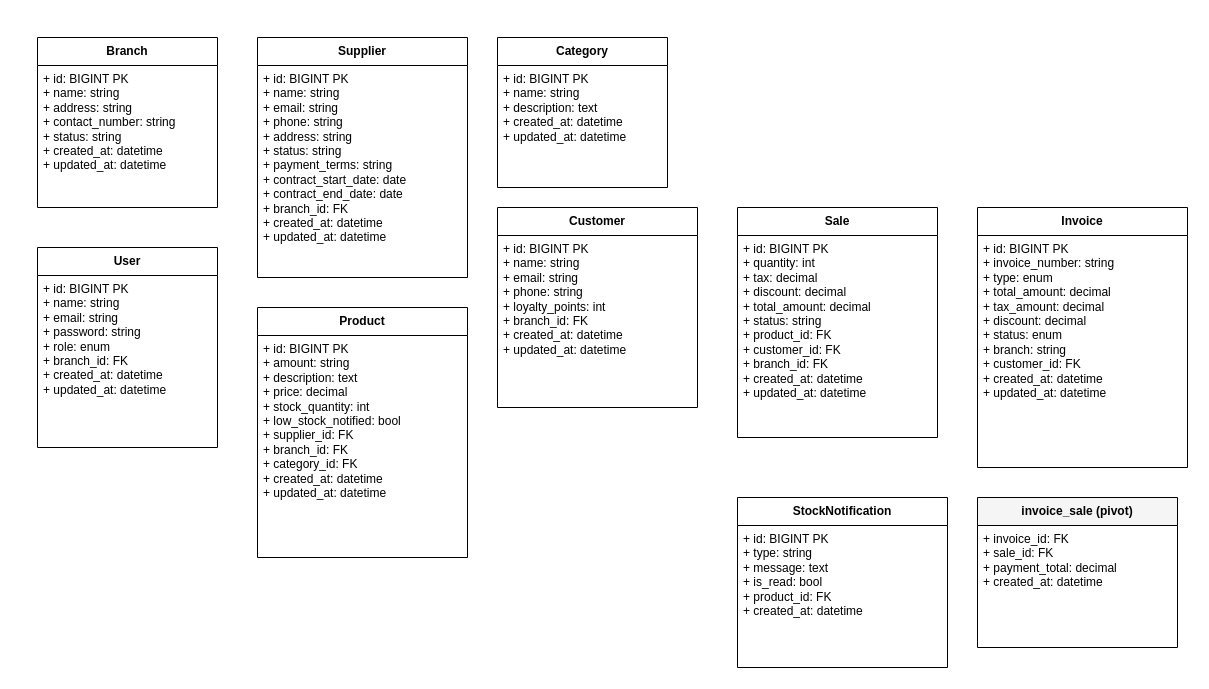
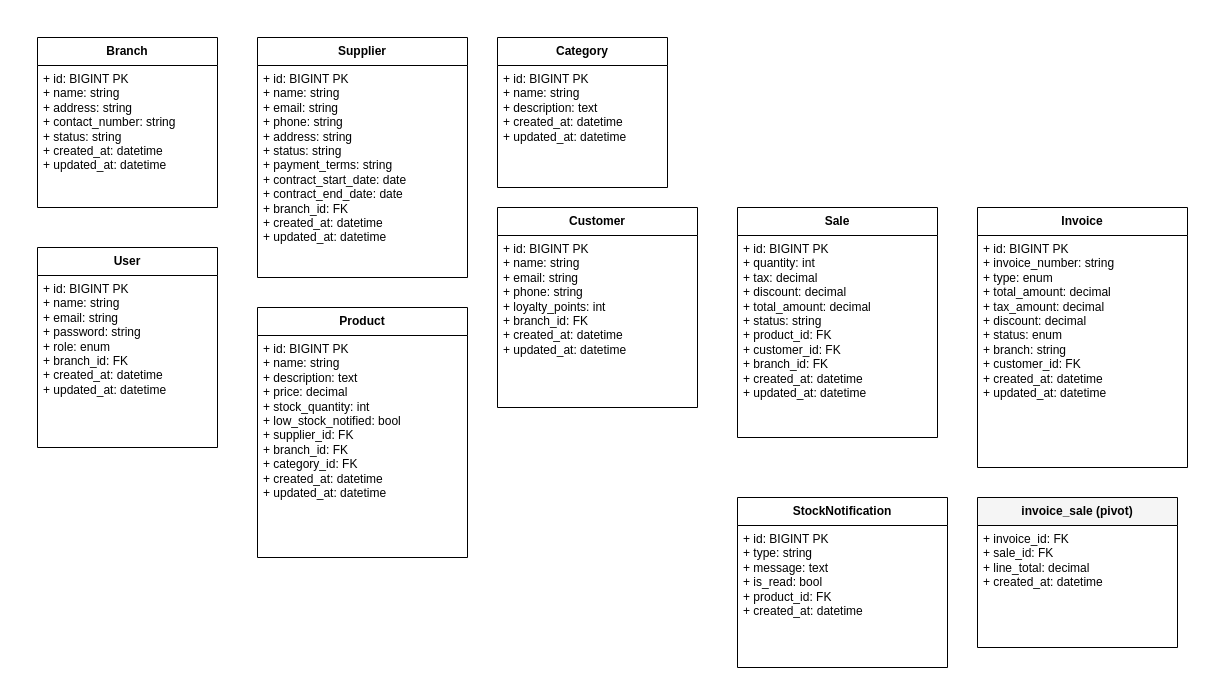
- <mxCell id="11" value="+ id: BIGINT PK&lt;div&gt;+ amount: string&lt;/div&gt;&lt;div&gt;+ description: text&lt;/div&gt;&lt;div&gt;+ price: decimal&lt;/div&gt;&lt;div&gt;+ stock_quantity: int&lt;/div&gt;&lt;div&gt;+ low_stock_notified: bool&lt;/div&gt;&lt;div&gt;+ supplier_id: FK&lt;/div&gt;&lt;div&gt;+ branch_id: FK&lt;/div&gt;&lt;div&gt;+ category_id: FK&lt;/div&gt;&lt;div&gt;+ created_at: datetime&lt;/div&gt;&lt;div&gt;+ updated_at: datetime&lt;/div&gt;" style="text;strokeColor=none;fillColor=none;align=left;verticalAlign=top;spacingLeft=4;overflow=hidden;whiteSpace=wrap;html=1;" vertex="1" parent="10"><mxGeometry y="28" width="210" height="222" as="geometry" /></mxCell>
+ <mxCell id="11" value="+ id: BIGINT PK&lt;div&gt;+ name: string&lt;/div&gt;&lt;div&gt;+ description: text&lt;/div&gt;&lt;div&gt;+ price: decimal&lt;/div&gt;&lt;div&gt;+ stock_quantity: int&lt;/div&gt;&lt;div&gt;+ low_stock_notified: bool&lt;/div&gt;&lt;div&gt;+ supplier_id: FK&lt;/div&gt;&lt;div&gt;+ branch_id: FK&lt;/div&gt;&lt;div&gt;+ category_id: FK&lt;/div&gt;&lt;div&gt;+ created_at: datetime&lt;/div&gt;&lt;div&gt;+ updated_at: datetime&lt;/div&gt;" style="text;strokeColor=none;fillColor=none;align=left;verticalAlign=top;spacingLeft=4;overflow=hidden;whiteSpace=wrap;html=1;" vertex="1" parent="10"><mxGeometry y="28" width="210" height="222" as="geometry" /></mxCell>
- <mxCell id="19" value="+ invoice_id: FK&lt;div&gt;+ sale_id: FK&lt;/div&gt;&lt;div&gt;+ payment_total: decimal&lt;/div&gt;&lt;div&gt;+ created_at: datetime&lt;/div&gt;" style="text;strokeColor=none;fillColor=none;align=left;verticalAlign=top;spacingLeft=4;overflow=hidden;whiteSpace=wrap;html=1;" vertex="1" parent="18"><mxGeometry y="28" width="200" height="122" as="geometry" /></mxCell>
+ <mxCell id="19" value="+ invoice_id: FK&lt;div&gt;+ sale_id: FK&lt;/div&gt;&lt;div&gt;+ line_total: decimal&lt;/div&gt;&lt;div&gt;+ created_at: datetime&lt;/div&gt;" style="text;strokeColor=none;fillColor=none;align=left;verticalAlign=top;spacingLeft=4;overflow=hidden;whiteSpace=wrap;html=1;" vertex="1" parent="18"><mxGeometry y="28" width="200" height="122" as="geometry" /></mxCell>
